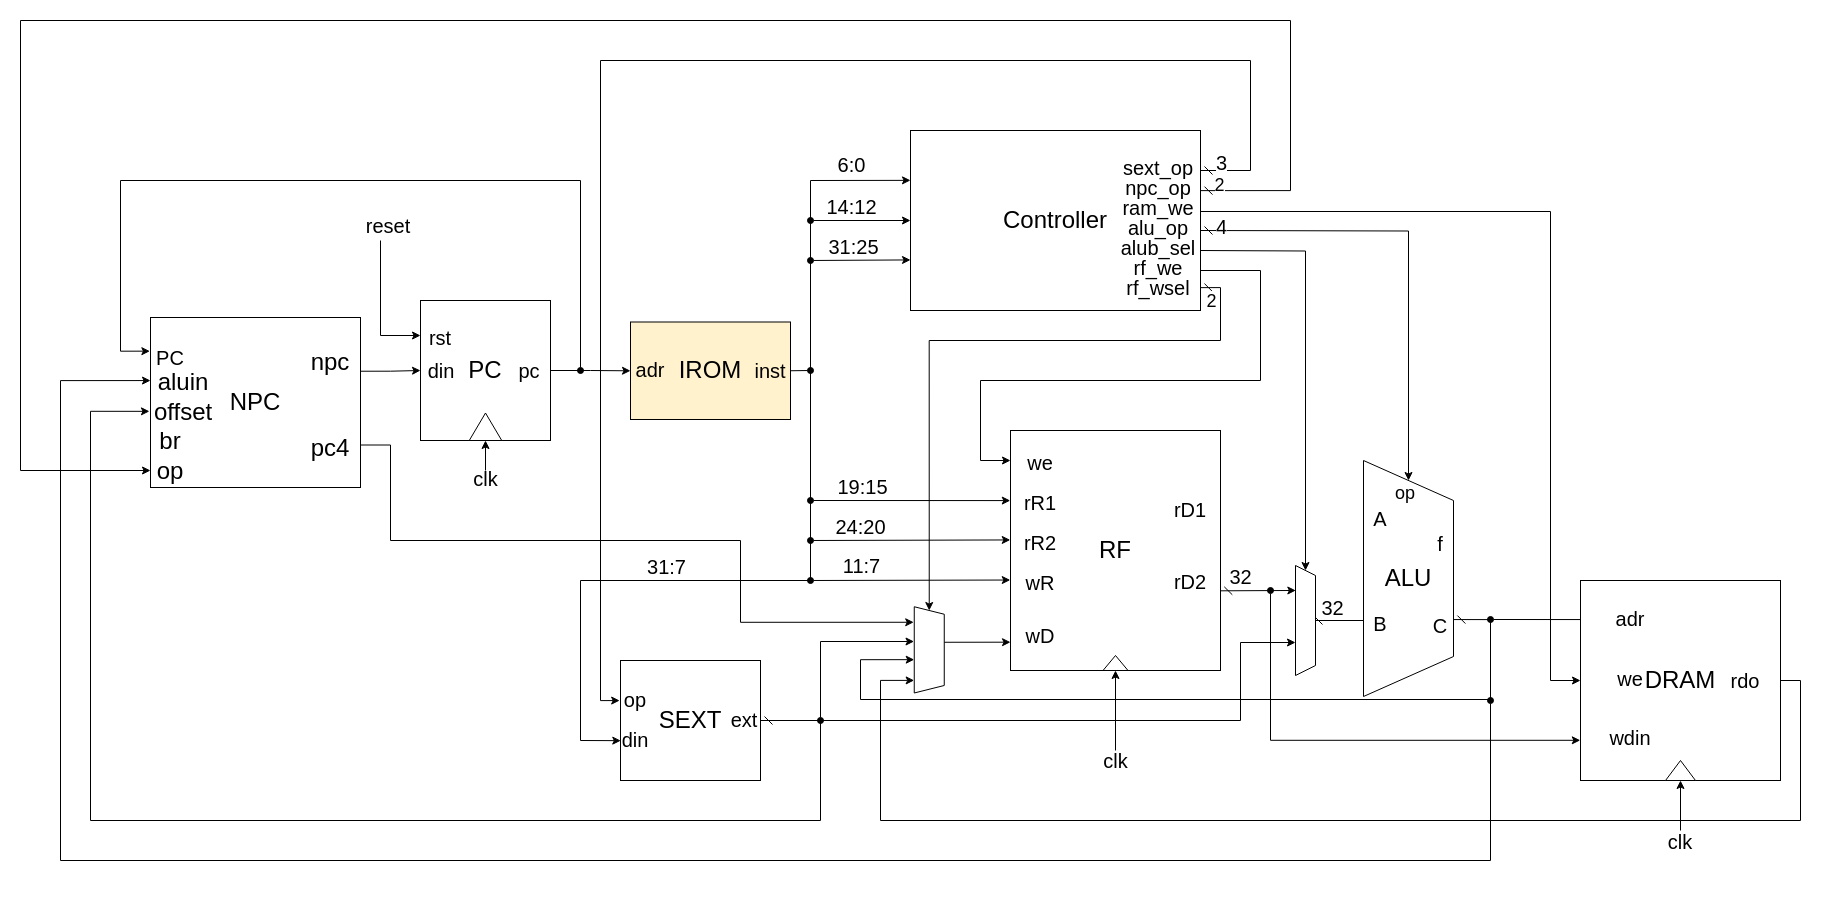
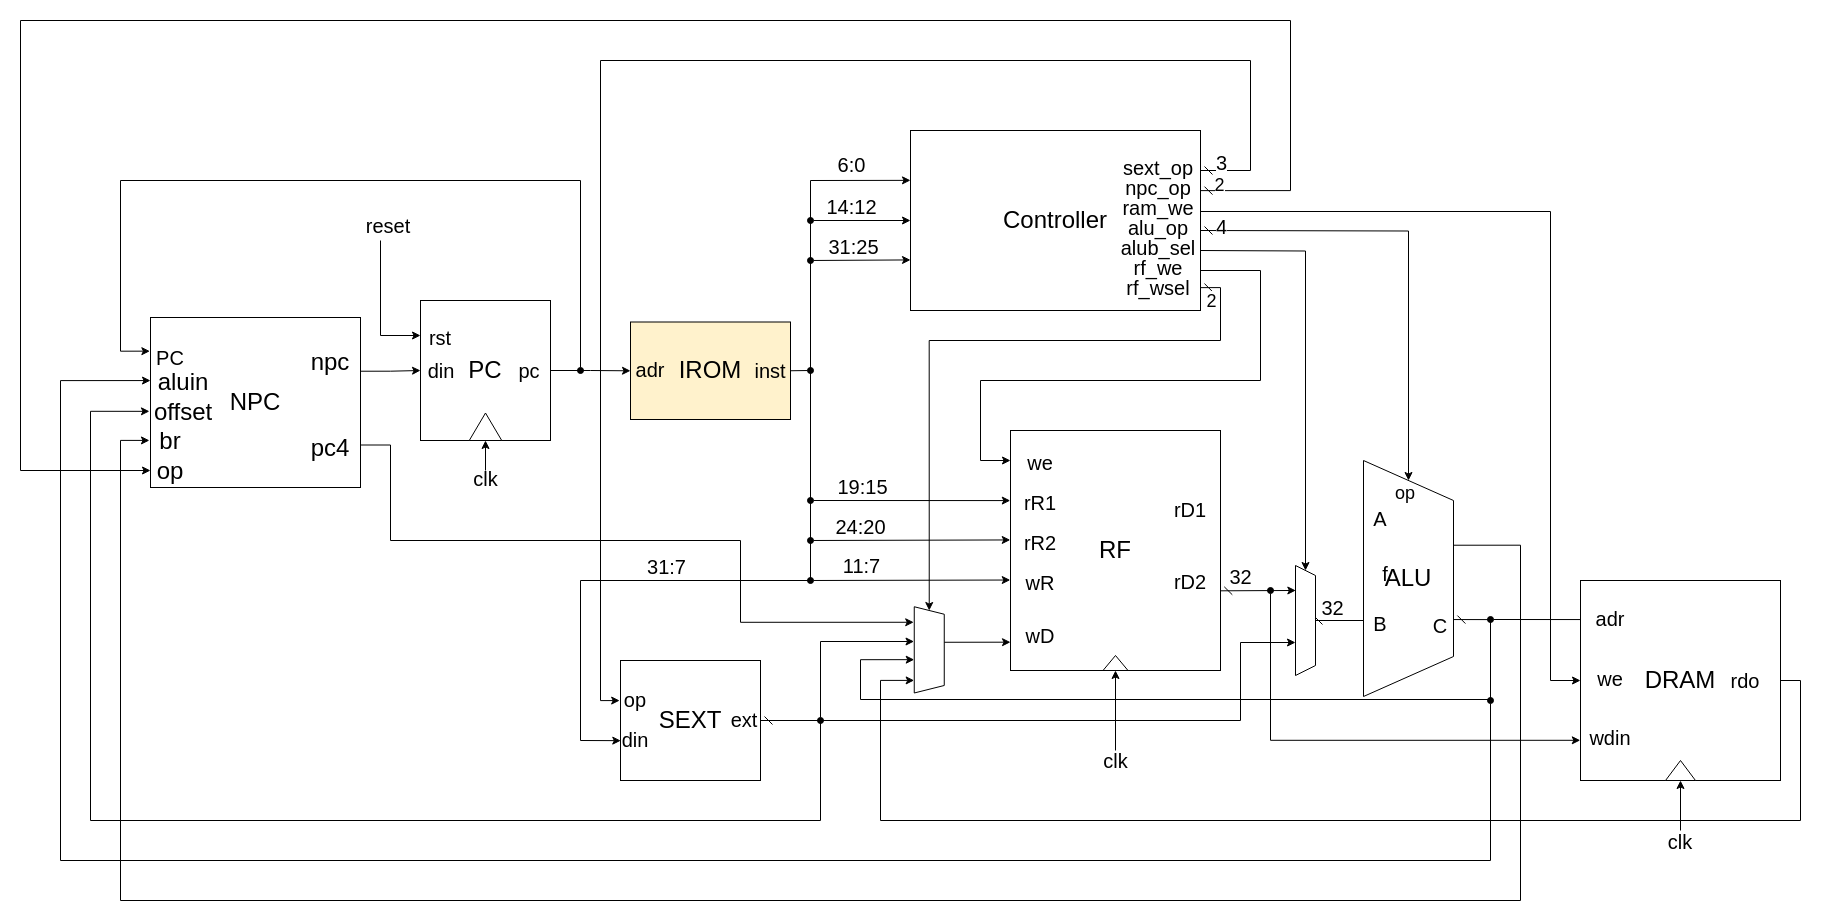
- <mxCell id="99" value="&lt;font style=&quot;font-size: 20px;&quot;&gt;f&lt;/font&gt;" style="text;html=1;strokeColor=none;fillColor=none;align=center;verticalAlign=middle;whiteSpace=wrap;rounded=0;" parent="97" vertex="1"><mxGeometry x="80" y="73" width="20" height="20" as="geometry" /></mxCell>
+ <mxCell id="99" value="&lt;font style=&quot;font-size: 20px;&quot;&gt;f&lt;/font&gt;" style="text;html=1;strokeColor=none;fillColor=none;align=center;verticalAlign=middle;whiteSpace=wrap;rounded=0;" parent="97" vertex="1"><mxGeometry x="25" y="103" width="20" height="20" as="geometry" /></mxCell>
- <mxCell id="81" value="&lt;p style=&quot;line-height: 140%;&quot;&gt;&lt;font style=&quot;font-size: 20px;&quot;&gt;adr&lt;br&gt;&lt;br&gt;&lt;br&gt;we&lt;br&gt;&lt;br&gt;&lt;br&gt;wdin&lt;/font&gt;&lt;/p&gt;" style="text;html=1;strokeColor=none;fillColor=none;align=center;verticalAlign=middle;whiteSpace=wrap;rounded=0;" parent="78" vertex="1"><mxGeometry x="20" y="27.5" width="60" height="145" as="geometry" /></mxCell>
+ <mxCell id="81" value="&lt;p style=&quot;line-height: 140%;&quot;&gt;&lt;font style=&quot;font-size: 20px;&quot;&gt;adr&lt;br&gt;&lt;br&gt;&lt;br&gt;we&lt;br&gt;&lt;br&gt;&lt;br&gt;wdin&lt;/font&gt;&lt;/p&gt;" style="text;html=1;strokeColor=none;fillColor=none;align=center;verticalAlign=middle;whiteSpace=wrap;rounded=0;" parent="78" vertex="1"><mxGeometry y="27.5" width="60" height="145" as="geometry" /></mxCell>
+ <mxCell id="15" value="" style="endArrow=classic;html=1;rounded=0;entryX=-0.005;entryY=0.723;entryDx=0;entryDy=0;entryPerimeter=0;edgeStyle=orthogonalEdgeStyle;exitX=0.359;exitY=0.001;exitDx=0;exitDy=0;exitPerimeter=0;" parent="1" source="98" target="90" edge="1"><mxGeometry width="50" height="50" relative="1" as="geometry"><mxPoint x="1590" y="540" as="sourcePoint" /><mxPoint x="80" y="370" as="targetPoint" /><Array as="points"><mxPoint x="1520" y="545" /><mxPoint x="1520" y="900" /><mxPoint x="120" y="900" /><mxPoint x="120" y="440" /></Array></mxGeometry></mxCell>
